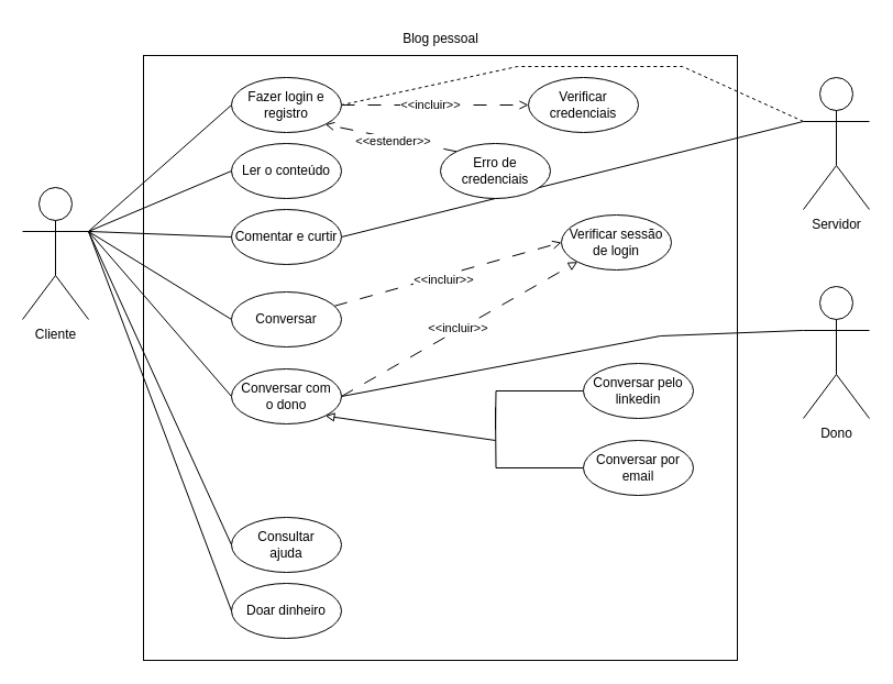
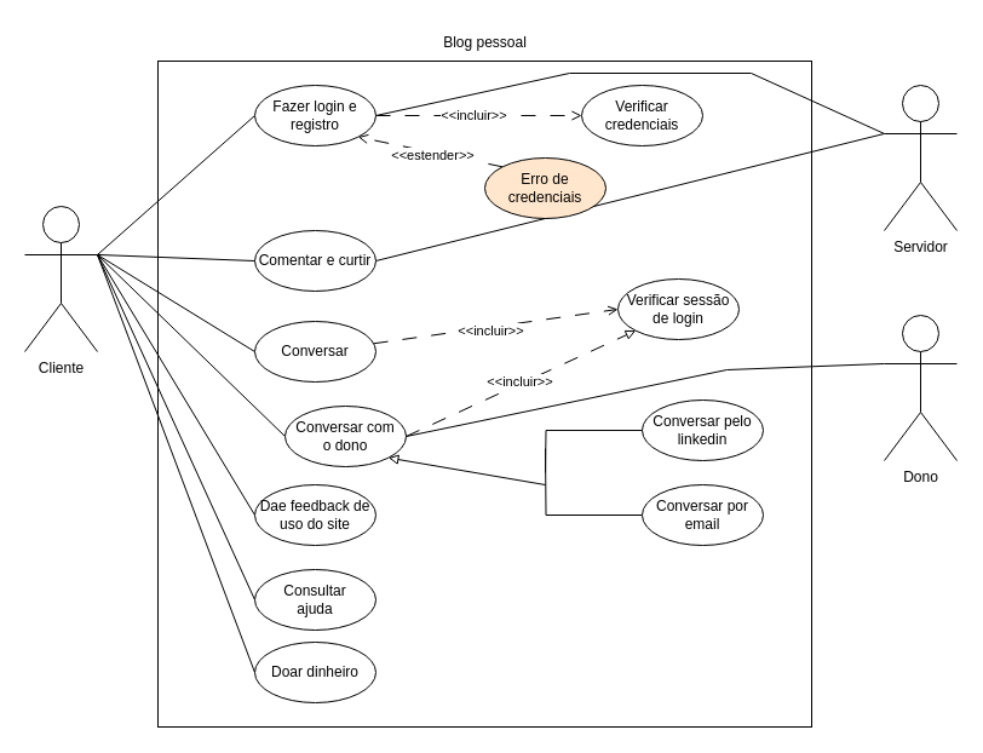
- <mxCell id="13" style="rounded=0;orthogonalLoop=1;jettySize=auto;html=1;exitX=0;exitY=0.333;exitDx=0;exitDy=0;exitPerimeter=0;entryX=1;entryY=0.5;entryDx=0;entryDy=0;endArrow=none;endFill=0;dashed=1;" edge="1" parent="1" source="14" target="25"><mxGeometry relative="1" as="geometry"><Array as="points"><mxPoint x="620" y="60" /><mxPoint x="470" y="60" /></Array></mxGeometry></mxCell>
+ <mxCell id="13" style="rounded=0;orthogonalLoop=1;jettySize=auto;html=1;exitX=0;exitY=0.333;exitDx=0;exitDy=0;exitPerimeter=0;entryX=1;entryY=0.5;entryDx=0;entryDy=0;endArrow=none;endFill=0;" edge="1" parent="1" source="14" target="25"><mxGeometry relative="1" as="geometry"><Array as="points"><mxPoint x="620" y="60" /><mxPoint x="470" y="60" /></Array></mxGeometry></mxCell>
- <mxCell id="26" value="Ler o conteúdo" style="ellipse;whiteSpace=wrap;html=1;" vertex="1" parent="1"><mxGeometry x="210" y="130" width="100" height="50" as="geometry" /></mxCell>
- <mxCell id="33" value="Erro de&lt;div&gt;credenciais&lt;/div&gt;" style="ellipse;whiteSpace=wrap;html=1;" vertex="1" parent="1"><mxGeometry x="400" y="130" width="100" height="50" as="geometry" /></mxCell>
+ <mxCell id="33" value="Erro de&lt;div&gt;credenciais&lt;/div&gt;" style="ellipse;whiteSpace=wrap;html=1;fillColor=#ffe6cc;" vertex="1" parent="1"><mxGeometry x="400" y="130" width="100" height="50" as="geometry" /></mxCell>
- <mxCell id="5" style="rounded=0;orthogonalLoop=1;jettySize=auto;html=1;exitX=1;exitY=0.333;exitDx=0;exitDy=0;exitPerimeter=0;entryX=0;entryY=0.5;entryDx=0;entryDy=0;endArrow=none;endFill=0;" edge="1" parent="1" source="11" target="26"><mxGeometry relative="1" as="geometry" /></mxCell>
- <mxCell id="29" value="Verificar sessão&lt;div&gt;de login&lt;/div&gt;" style="ellipse;whiteSpace=wrap;html=1;" vertex="1" parent="1"><mxGeometry x="510" y="195" width="100" height="50" as="geometry" /></mxCell>
+ <mxCell id="29" value="Verificar sessão&lt;div&gt;de login&lt;/div&gt;" style="ellipse;whiteSpace=wrap;html=1;" vertex="1" parent="1"><mxGeometry x="510" y="230" width="100" height="50" as="geometry" /></mxCell>
+ <mxCell id="9" style="rounded=0;orthogonalLoop=1;jettySize=auto;html=1;exitX=1;exitY=0.333;exitDx=0;exitDy=0;exitPerimeter=0;entryX=0;entryY=0.5;entryDx=0;entryDy=0;endArrow=none;endFill=0;" edge="1" parent="1" source="11" target="22"><mxGeometry relative="1" as="geometry" /></mxCell>
- <mxCell id="21" value="Conversar com&lt;div&gt;o dono&lt;/div&gt;" style="ellipse;whiteSpace=wrap;html=1;" vertex="1" parent="1"><mxGeometry x="210" y="335" width="100" height="50" as="geometry" /></mxCell>
+ <mxCell id="21" value="Conversar com&lt;div&gt;o dono&lt;/div&gt;" style="ellipse;whiteSpace=wrap;html=1;" vertex="1" parent="1"><mxGeometry x="235" y="335" width="100" height="50" as="geometry" /></mxCell>
+ <mxCell id="22" value="Dae feedback de&lt;div&gt;uso do site&lt;/div&gt;" style="ellipse;whiteSpace=wrap;html=1;" vertex="1" parent="1"><mxGeometry x="210" y="400" width="100" height="50" as="geometry" /></mxCell>
